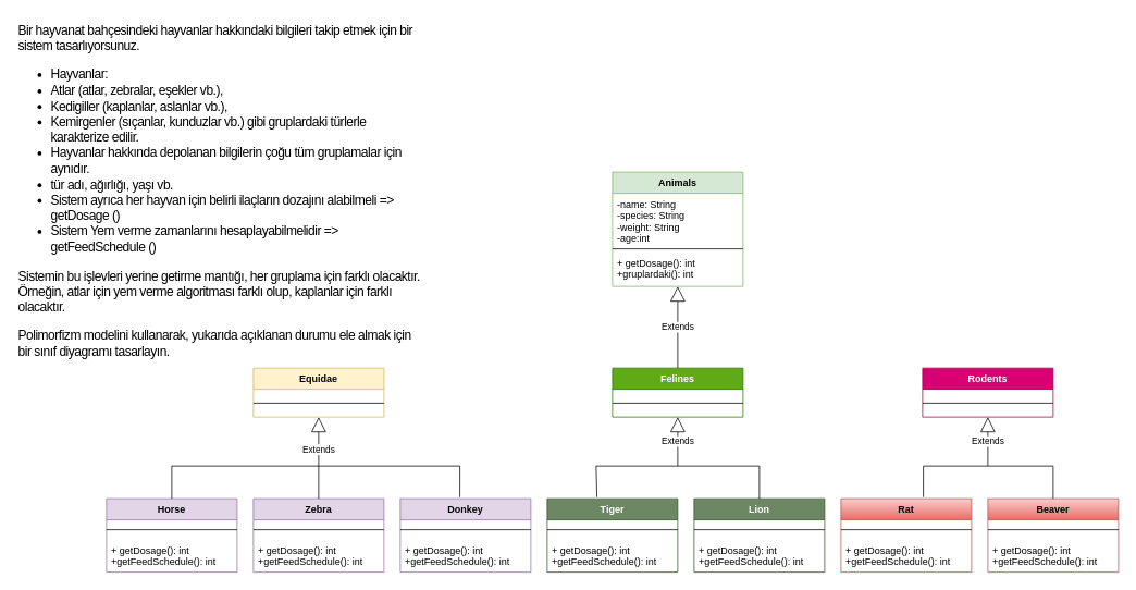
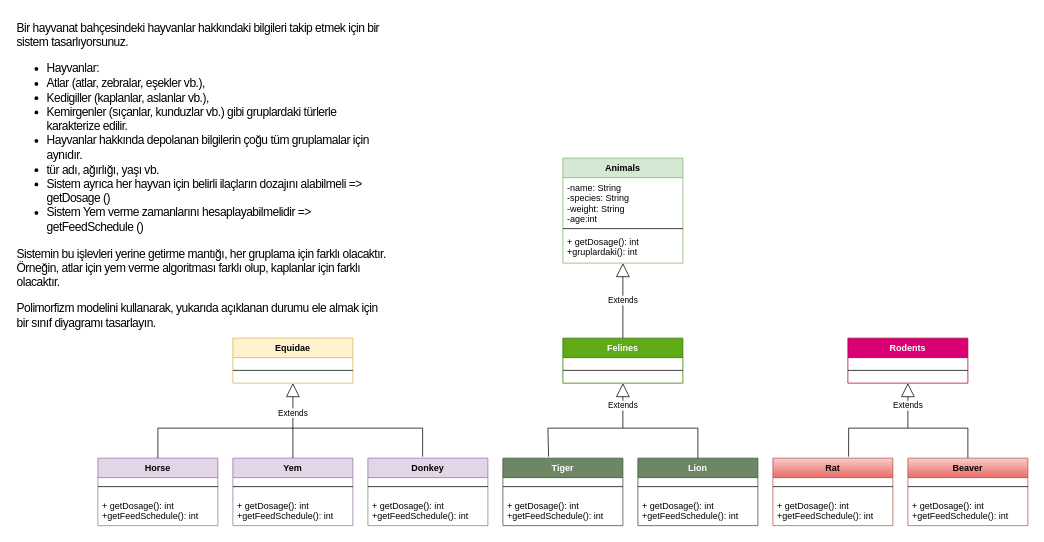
- <mxCell id="15" value="Zebra" style="swimlane;fontStyle=1;align=center;verticalAlign=top;childLayout=stackLayout;horizontal=1;startSize=26;horizontalStack=0;resizeParent=1;resizeParentMax=0;resizeLast=0;collapsible=1;marginBottom=0;fillColor=#e1d5e7;strokeColor=#9673a6;" vertex="1" parent="1"><mxGeometry x="310" y="610" width="160" height="90" as="geometry" /></mxCell>
+ <mxCell id="15" value="Yem" style="swimlane;fontStyle=1;align=center;verticalAlign=top;childLayout=stackLayout;horizontal=1;startSize=26;horizontalStack=0;resizeParent=1;resizeParentMax=0;resizeLast=0;collapsible=1;marginBottom=0;fillColor=#e1d5e7;strokeColor=#9673a6;" vertex="1" parent="1"><mxGeometry x="310" y="610" width="160" height="90" as="geometry" /></mxCell>
